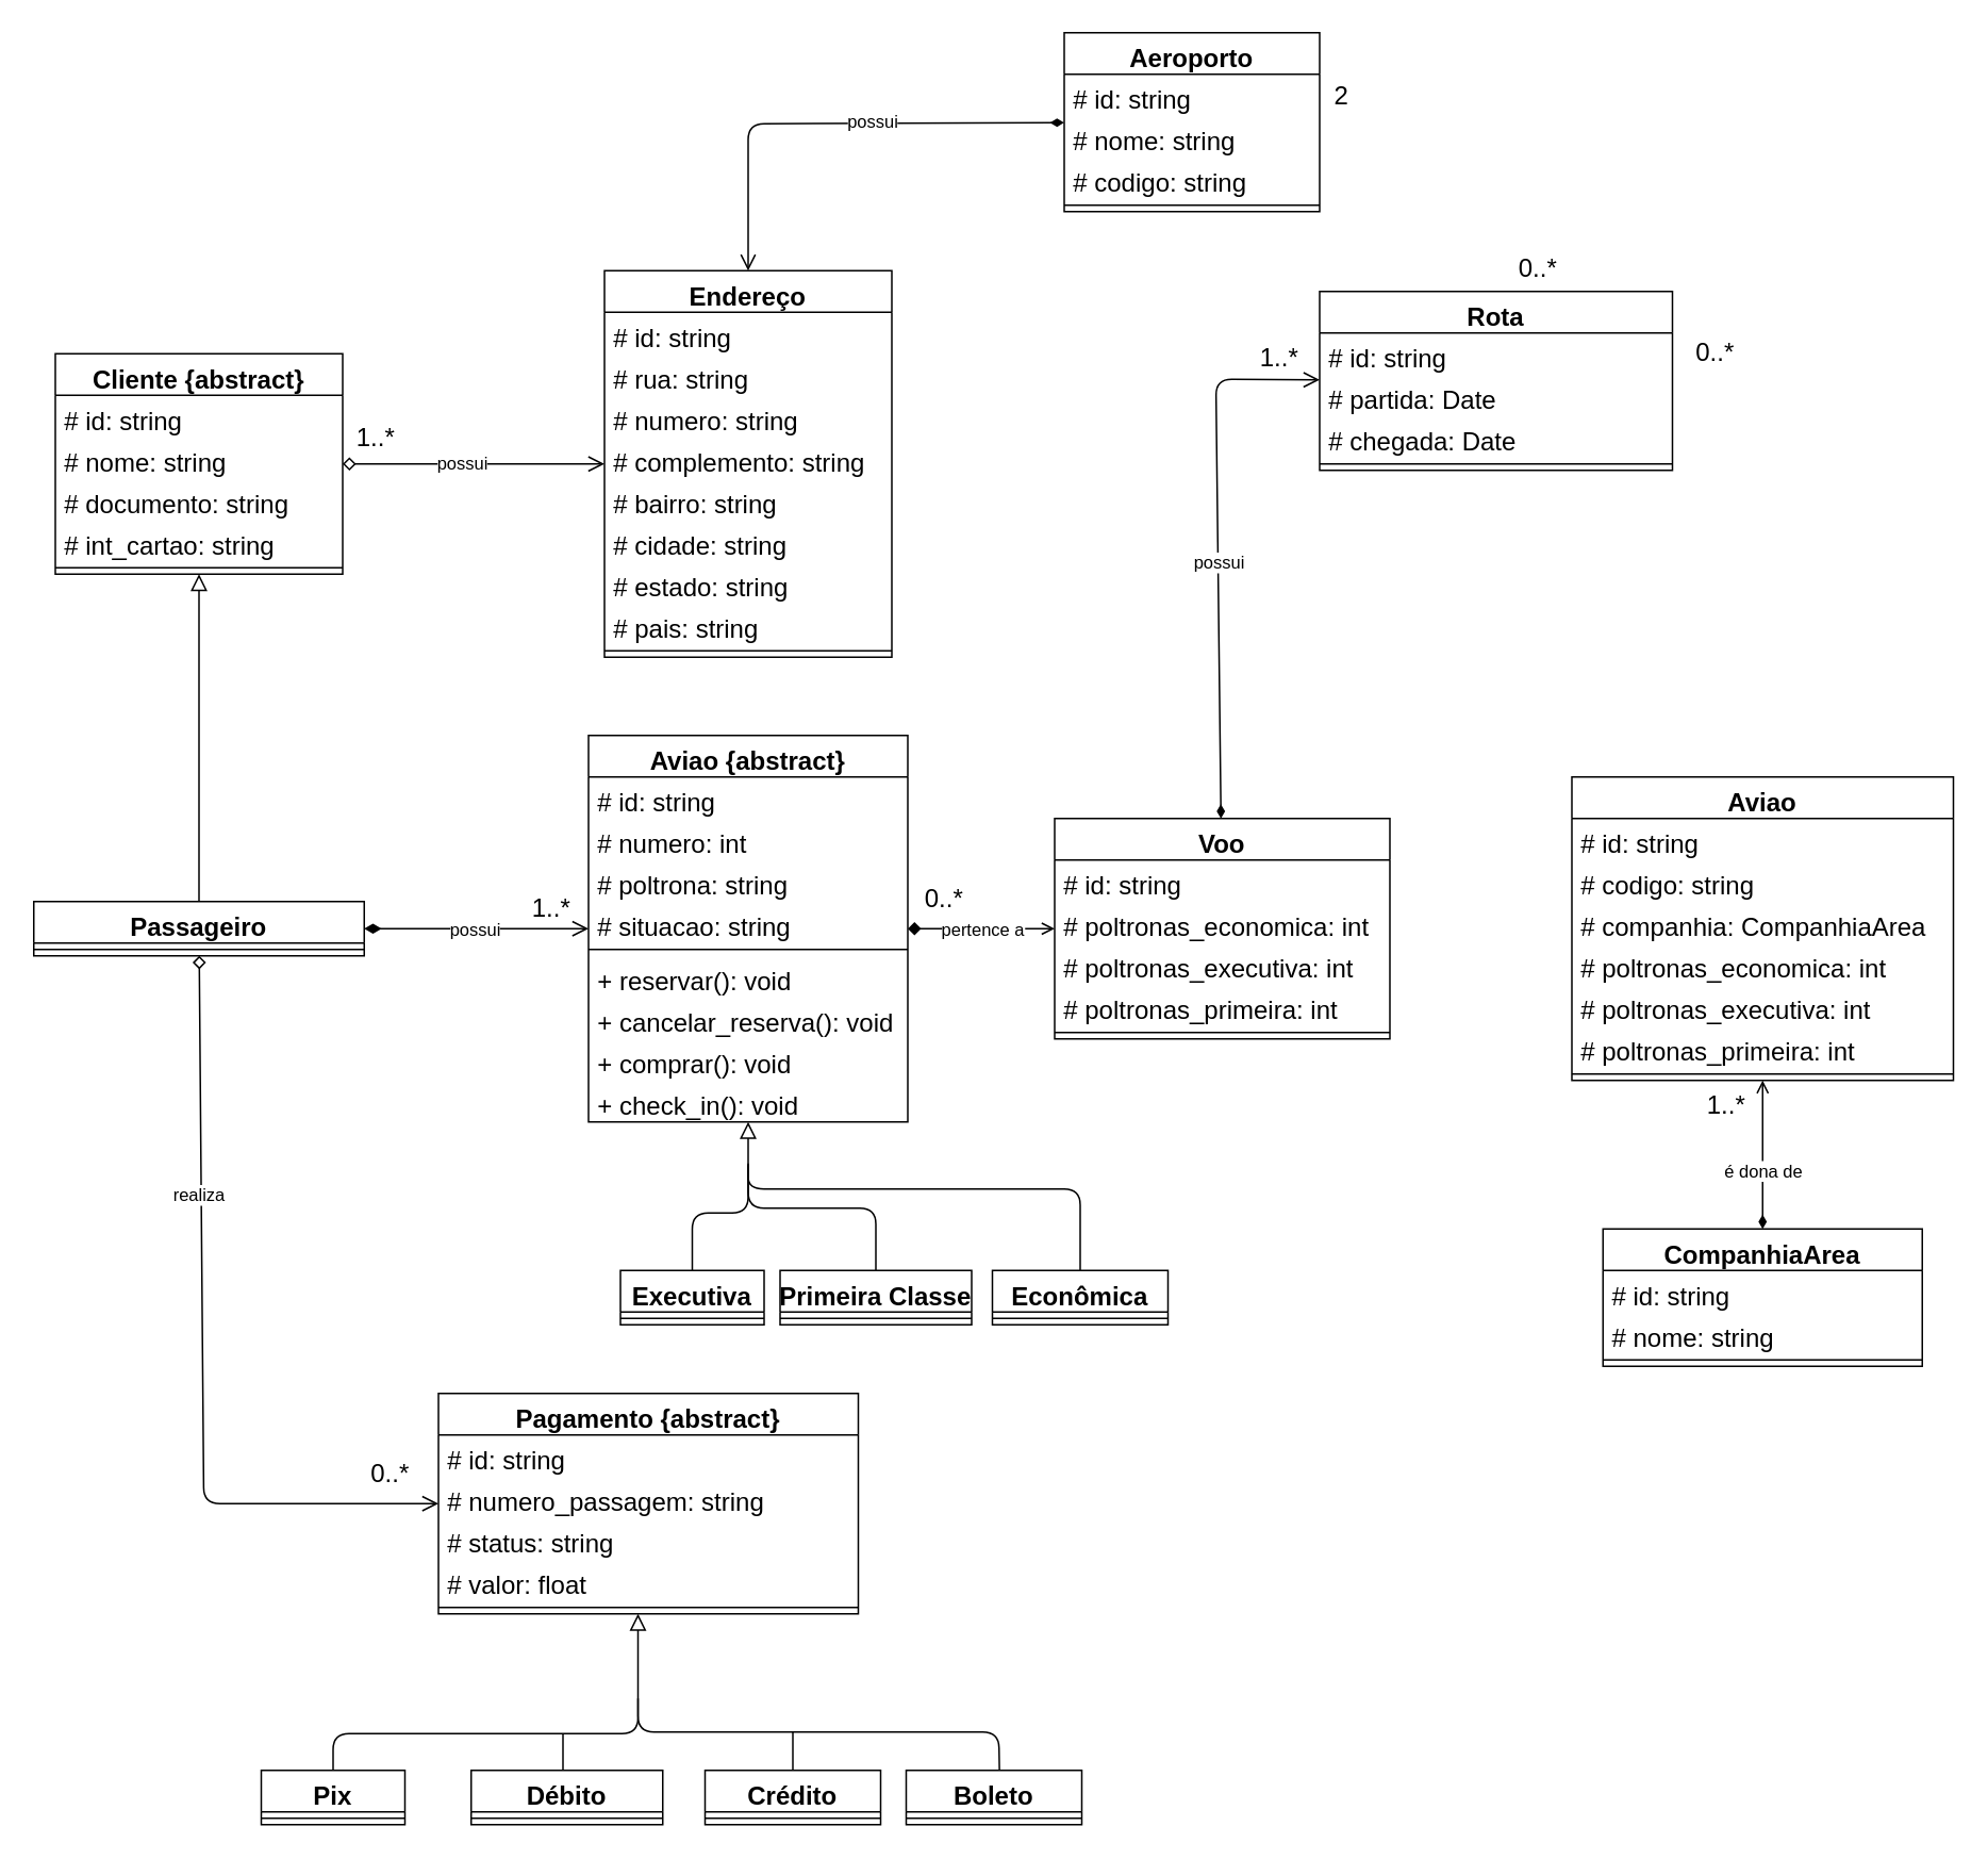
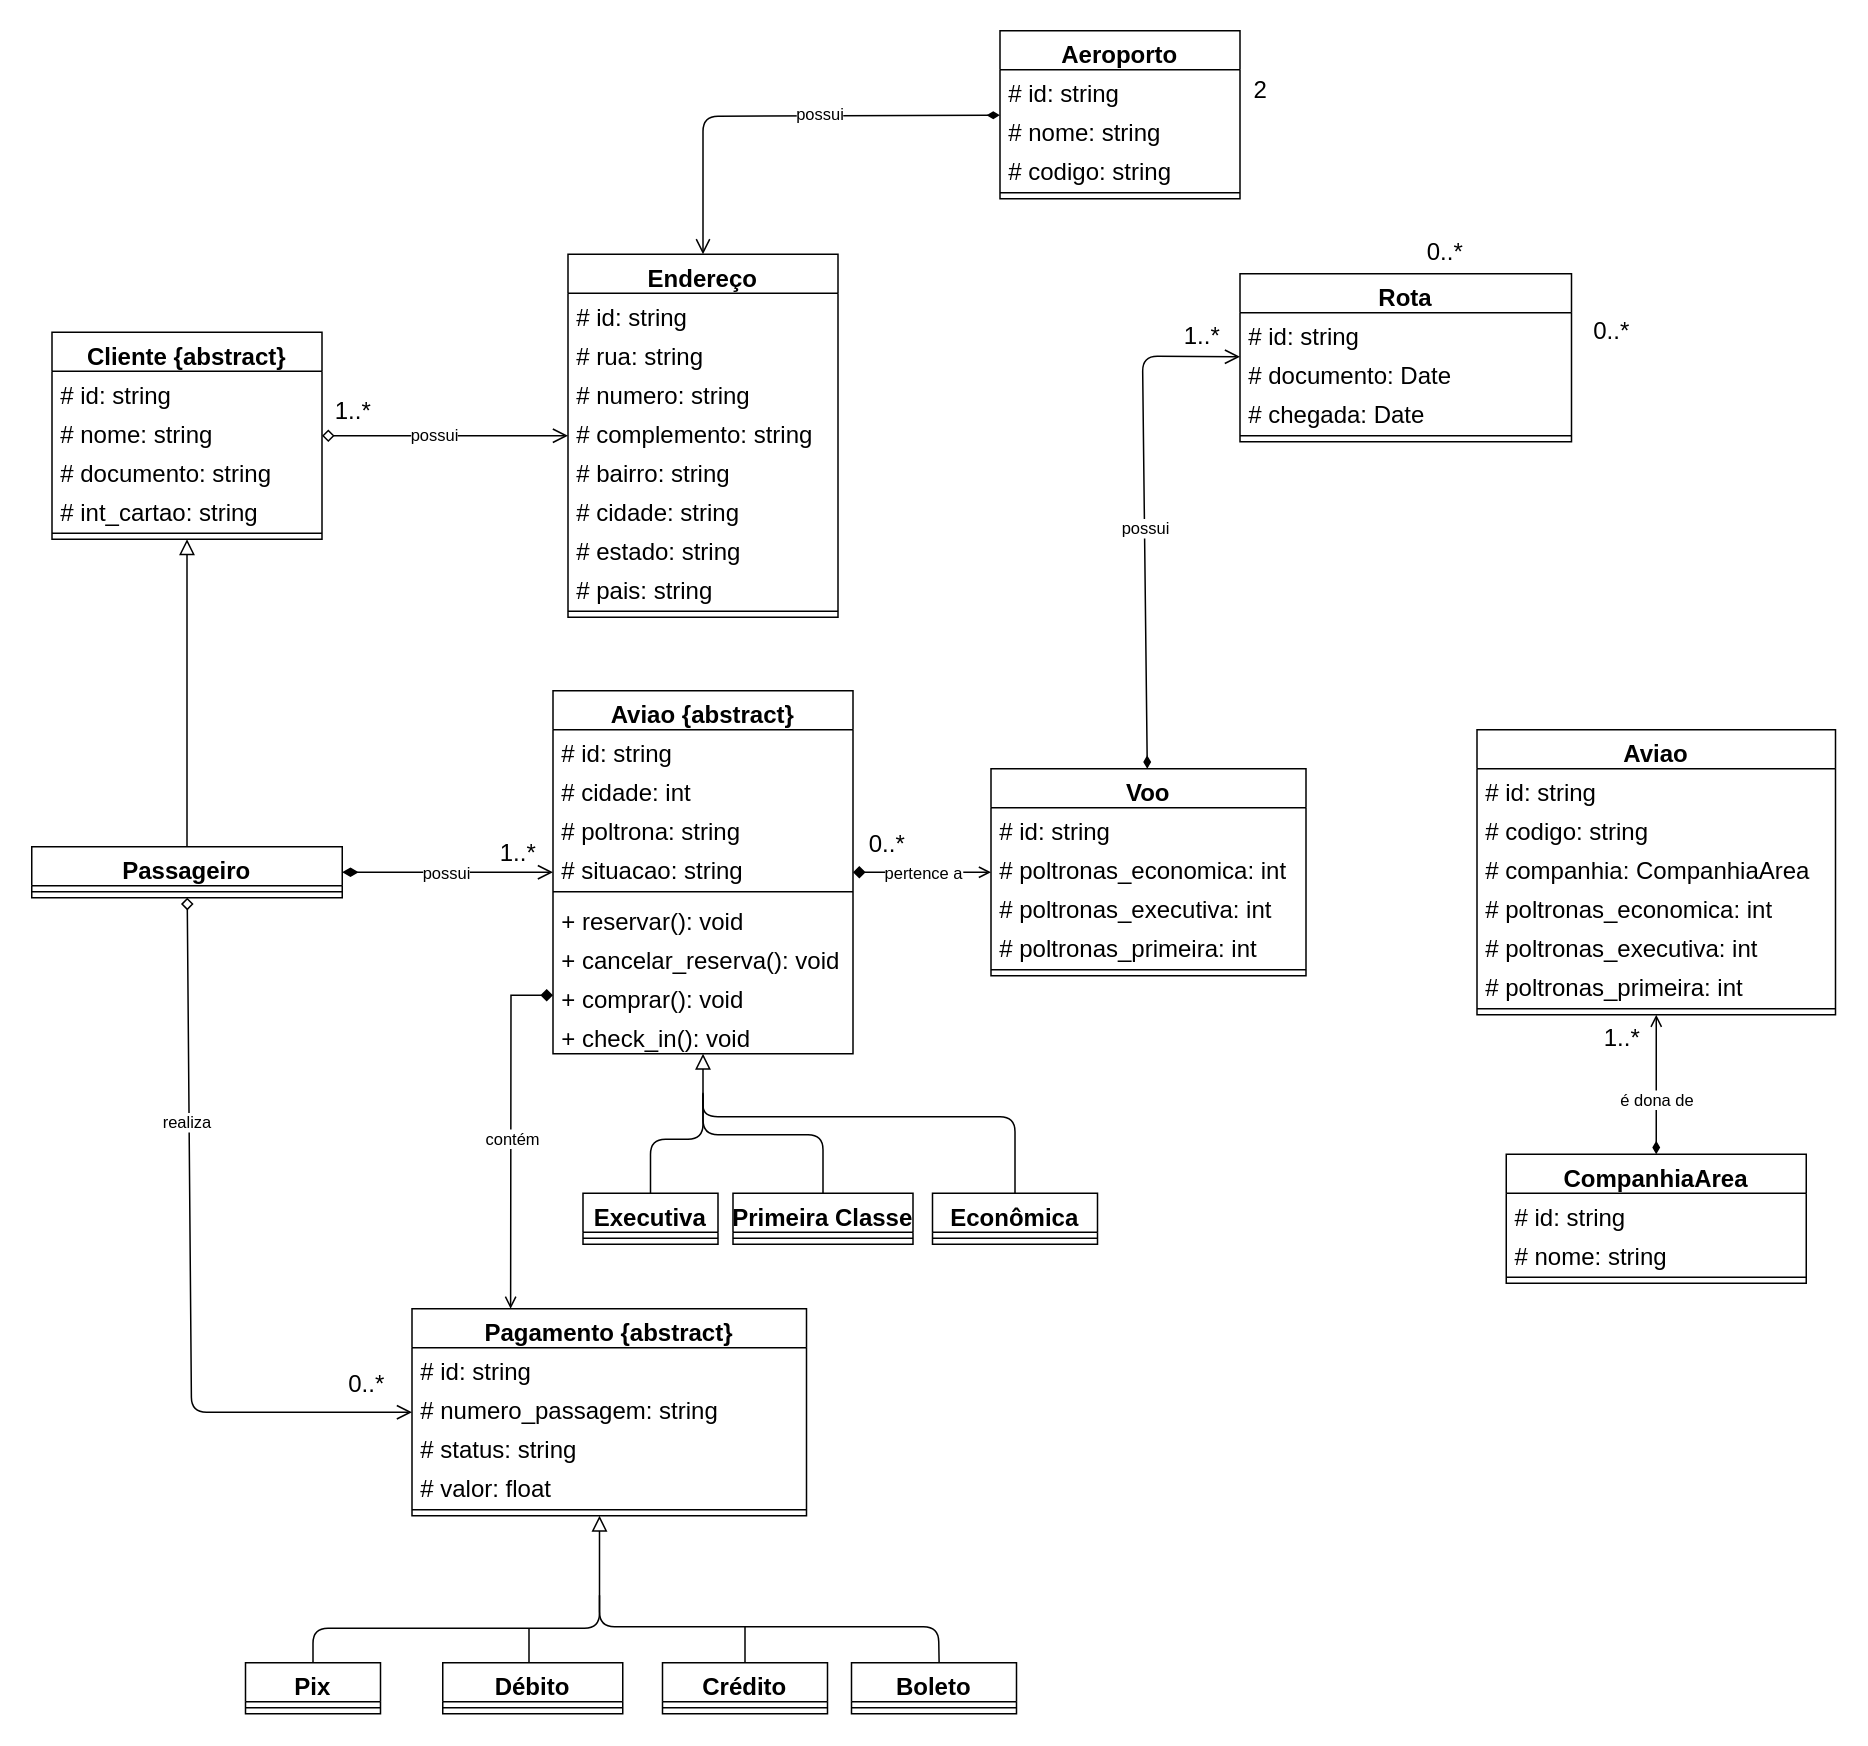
- <mxCell id="97" value="# partida: Date&#10;" style="text;strokeColor=none;fillColor=none;align=left;verticalAlign=top;spacingLeft=4;spacingRight=4;overflow=hidden;rotatable=0;points=[[0,0.5],[1,0.5]];portConstraint=eastwest;fontSize=16;" parent="95" vertex="1"><mxGeometry y="52" width="221" height="26" as="geometry" /></mxCell>
+ <mxCell id="97" value="# documento: Date&#10;" style="text;strokeColor=none;fillColor=none;align=left;verticalAlign=top;spacingLeft=4;spacingRight=4;overflow=hidden;rotatable=0;points=[[0,0.5],[1,0.5]];portConstraint=eastwest;fontSize=16;" parent="95" vertex="1"><mxGeometry y="52" width="221" height="26" as="geometry" /></mxCell>
- <mxCell id="6" value="# numero: int&#10;" style="text;strokeColor=none;fillColor=none;align=left;verticalAlign=top;spacingLeft=4;spacingRight=4;overflow=hidden;rotatable=0;points=[[0,0.5],[1,0.5]];portConstraint=eastwest;fontSize=16;" parent="4" vertex="1"><mxGeometry y="52" width="200" height="26" as="geometry" /></mxCell>
+ <mxCell id="6" value="# cidade: int&#10;" style="text;strokeColor=none;fillColor=none;align=left;verticalAlign=top;spacingLeft=4;spacingRight=4;overflow=hidden;rotatable=0;points=[[0,0.5],[1,0.5]];portConstraint=eastwest;fontSize=16;" parent="4" vertex="1"><mxGeometry y="52" width="200" height="26" as="geometry" /></mxCell>
+ <mxCell id="71" value="" style="endArrow=open;html=1;rounded=0;align=center;verticalAlign=bottom;endFill=0;labelBackgroundColor=none;fontSize=16;exitX=0;exitY=0.5;exitDx=0;exitDy=0;entryX=0.25;entryY=0;entryDx=0;entryDy=0;startArrow=diamond;startFill=1;" parent="1" source="12" target="47" edge="1"><mxGeometry relative="1" as="geometry"><mxPoint x="368" y="749" as="sourcePoint" /><mxPoint x="368" y="923" as="targetPoint" /><Array as="points"><mxPoint x="340" y="663" /></Array></mxGeometry></mxCell>
+ <mxCell id="72" value="contém" style="edgeLabel;html=1;align=center;verticalAlign=middle;resizable=0;points=[];fontColor=default;" vertex="1" connectable="0" parent="71"><mxGeometry x="0.037" y="1" relative="1" as="geometry"><mxPoint as="offset" /></mxGeometry></mxCell>
